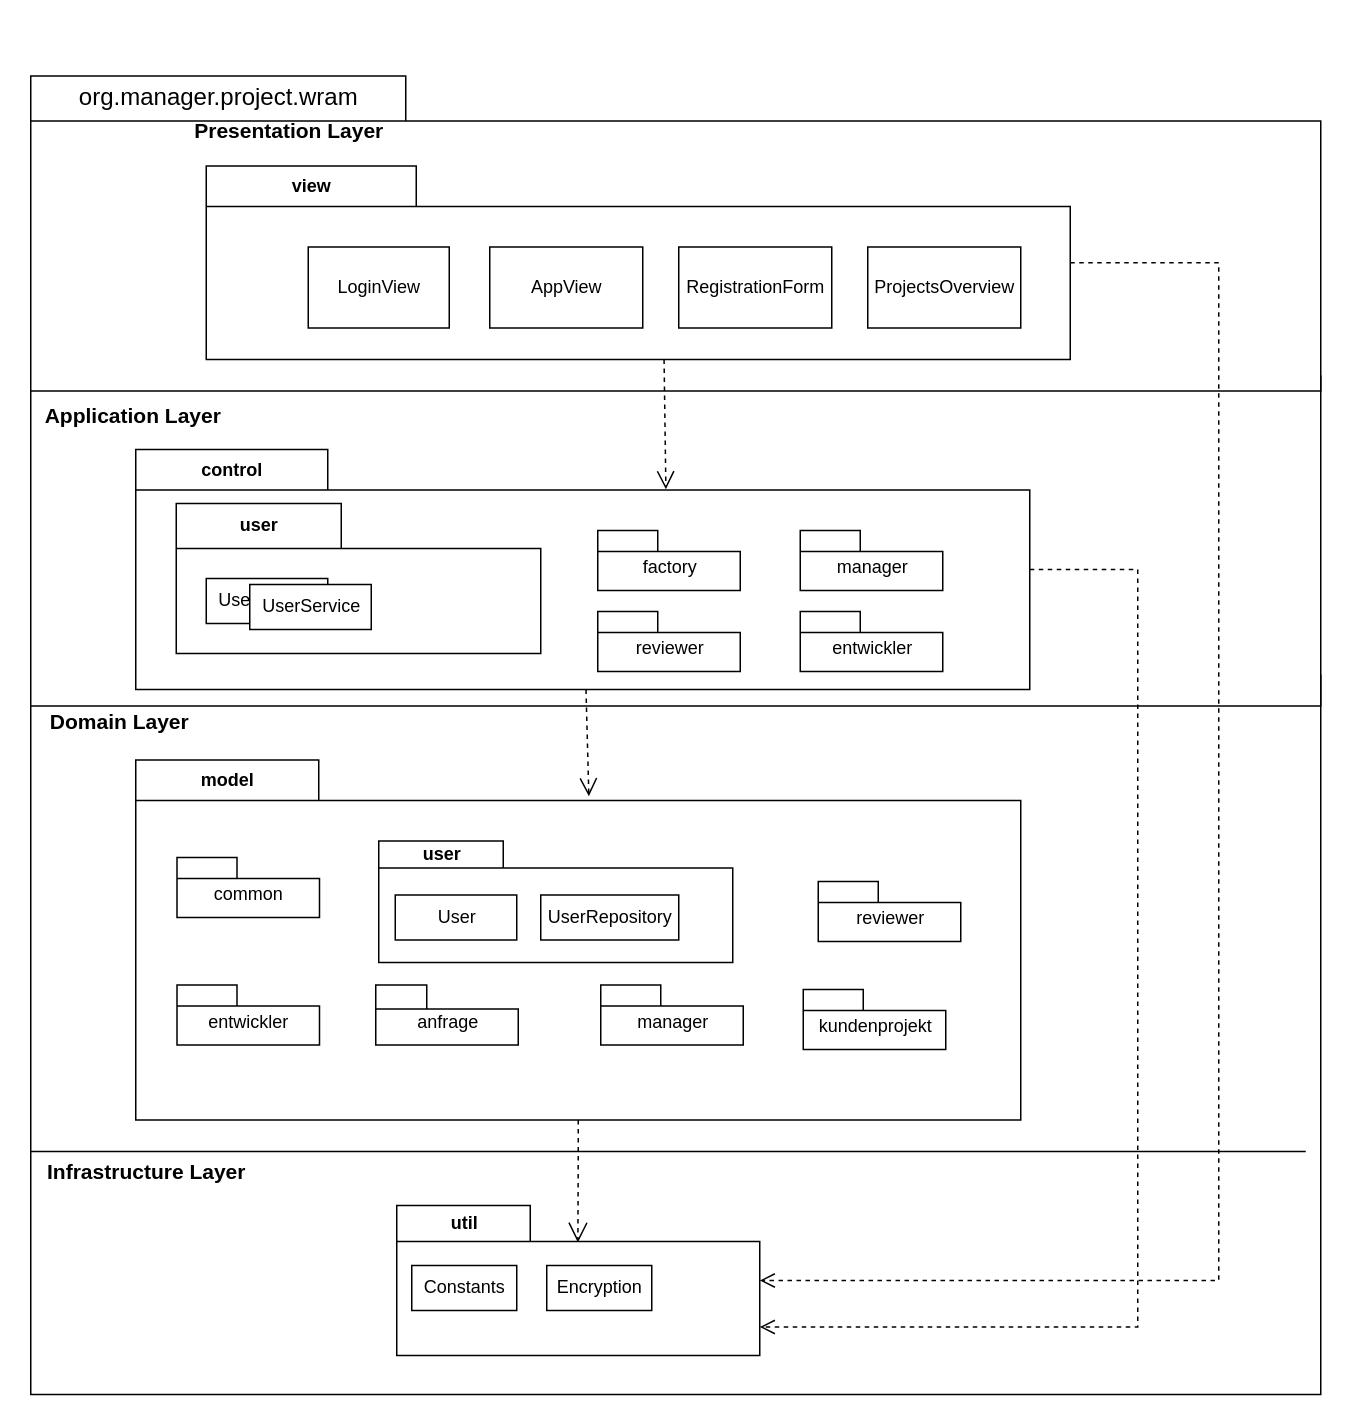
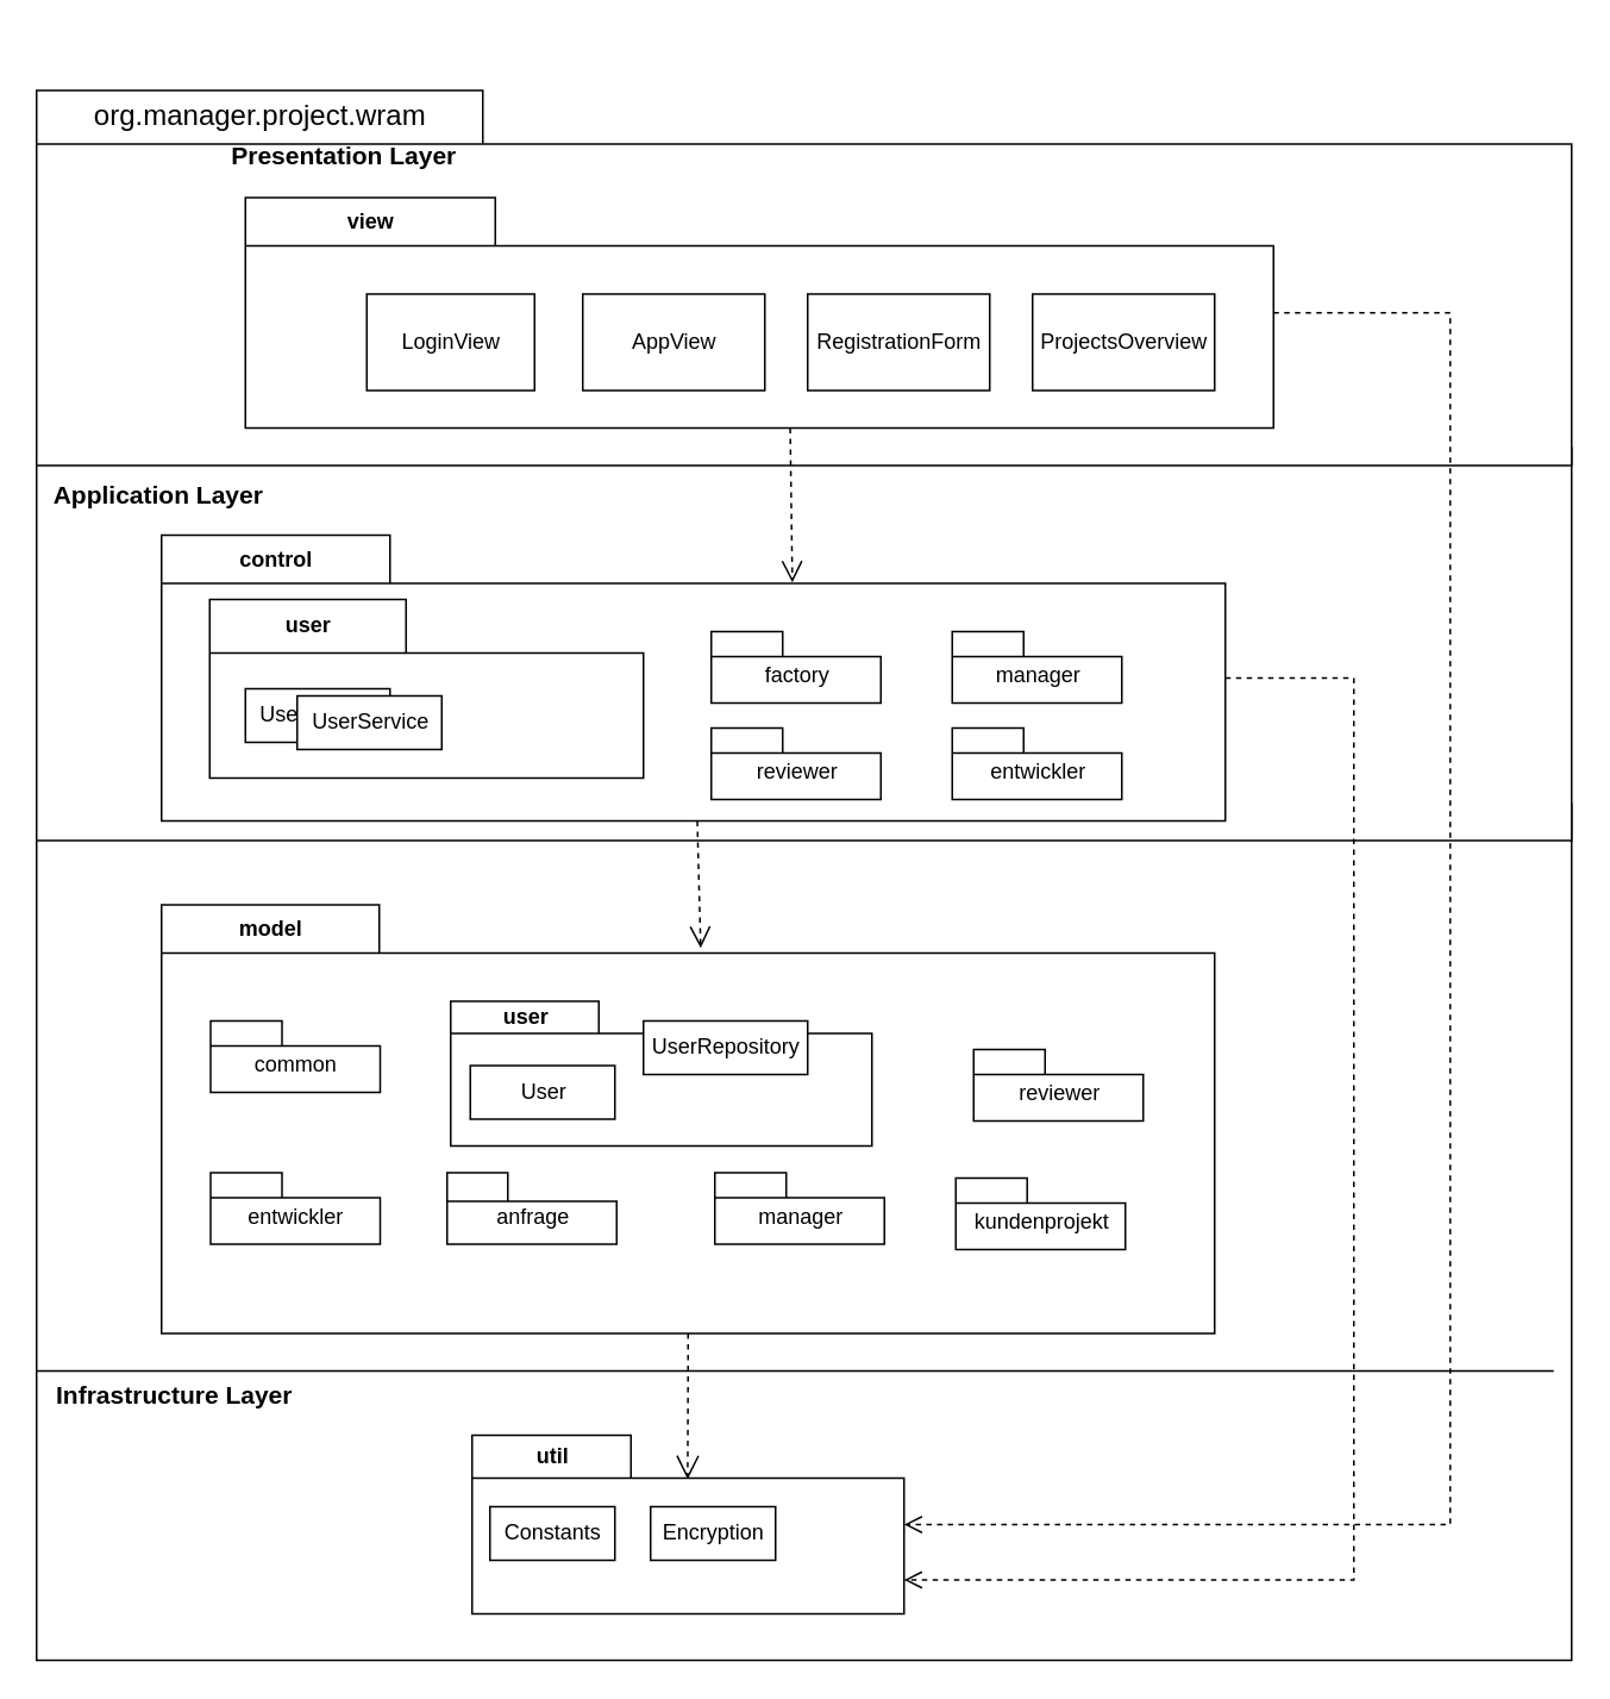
- <mxCell id="8" value="&lt;b&gt;&lt;font style=&quot;font-size: 14px;&quot;&gt;Domain Layer&lt;/font&gt;&lt;/b&gt;" style="text;html=1;align=center;verticalAlign=middle;resizable=0;points=[];autosize=1;strokeColor=none;fillColor=none;" parent="2" vertex="1"><mxGeometry y="417" width="117" height="27" as="geometry" /></mxCell>
- <mxCell id="40" value="UserRepository" style="html=1;" vertex="1" parent="38"><mxGeometry x="108" y="36" width="92" height="30" as="geometry" /></mxCell>
+ <mxCell id="40" value="UserRepository" style="html=1;" vertex="1" parent="38"><mxGeometry x="108" y="11" width="92" height="30" as="geometry" /></mxCell>
